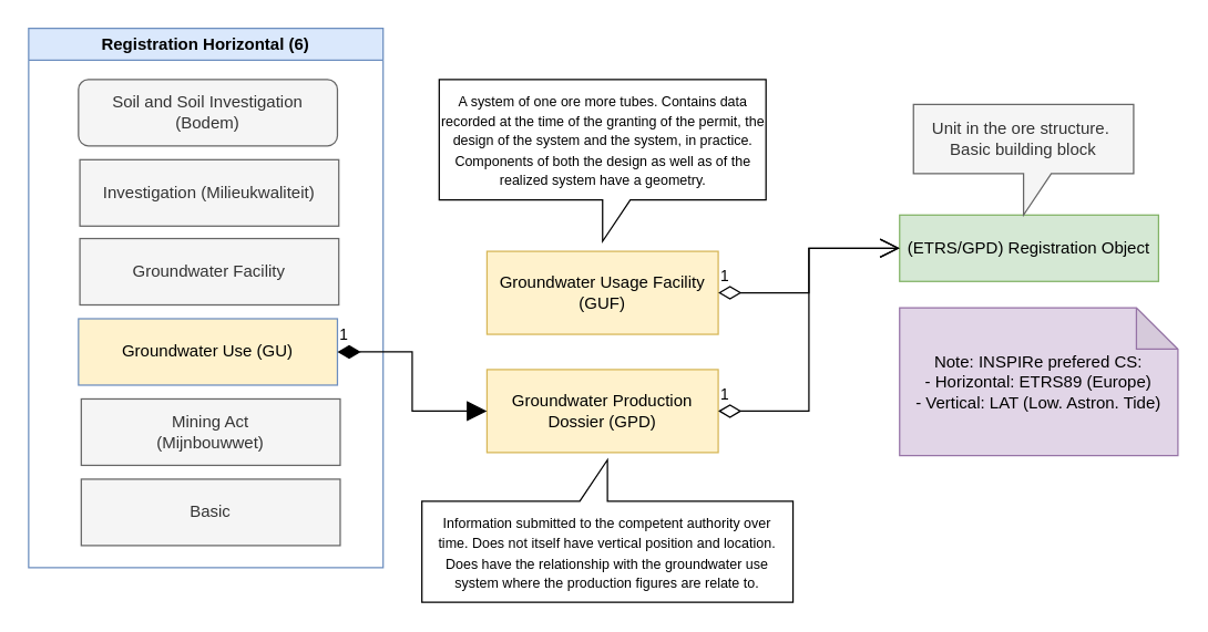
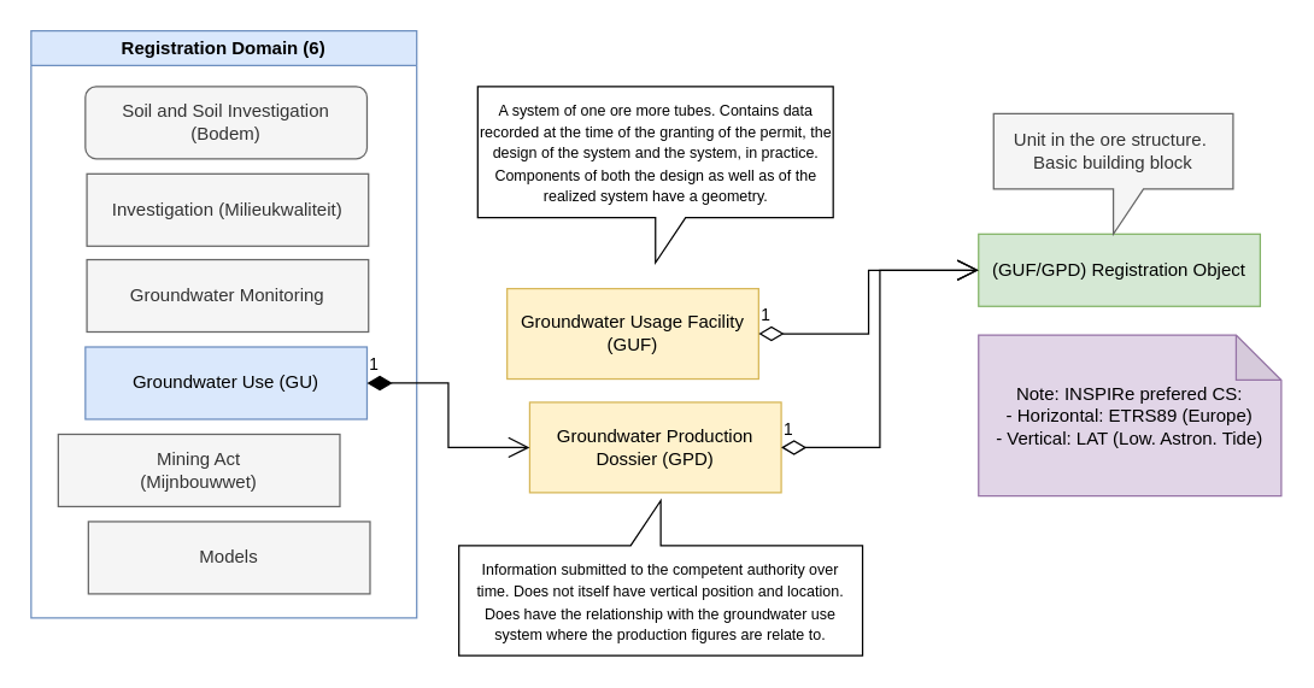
- <mxCell id="8" value="Registration Horizontal (6)" style="swimlane;whiteSpace=wrap;html=1;fillColor=#dae8fc;strokeColor=#6c8ebf;" parent="1" vertex="1"><mxGeometry x="20" y="20" width="256" height="390" as="geometry"><mxRectangle x="68" y="80" width="162" height="26" as="alternateBounds" /></mxGeometry></mxCell>
+ <mxCell id="8" value="Registration Domain (6)" style="swimlane;whiteSpace=wrap;html=1;fillColor=#dae8fc;strokeColor=#6c8ebf;" parent="1" vertex="1"><mxGeometry x="20" y="20" width="256" height="390" as="geometry"><mxRectangle x="68" y="80" width="162" height="26" as="alternateBounds" /></mxGeometry></mxCell>
- <mxCell id="9" value="&lt;div style=&quot;&quot;&gt;&lt;font style=&quot;font-size: 12px;&quot; face=&quot;sans-serif&quot;&gt;(ETRS/GPD) Registration Object&lt;/font&gt;&lt;/div&gt;" style="rounded=0;whiteSpace=wrap;html=1;fillColor=#d5e8d4;strokeColor=#82b366;align=center;" parent="1" vertex="1"><mxGeometry x="649" y="155" width="187" height="48" as="geometry" /></mxCell>
+ <mxCell id="9" value="&lt;div style=&quot;&quot;&gt;&lt;font style=&quot;font-size: 12px;&quot; face=&quot;sans-serif&quot;&gt;(GUF/GPD) Registration Object&lt;/font&gt;&lt;/div&gt;" style="rounded=0;whiteSpace=wrap;html=1;fillColor=#d5e8d4;strokeColor=#82b366;align=center;" parent="1" vertex="1"><mxGeometry x="649" y="155" width="187" height="48" as="geometry" /></mxCell>
- <mxCell id="4" value="&lt;div style=&quot;&quot;&gt;&lt;font style=&quot;font-size: 12px;&quot; face=&quot;sans-serif&quot;&gt;Groundwater Facility&lt;/font&gt;&lt;/div&gt;" style="rounded=0;whiteSpace=wrap;html=1;fillColor=#f5f5f5;strokeColor=#666666;align=center;fontColor=#333333;" parent="1" vertex="1"><mxGeometry x="57" y="172" width="187" height="48" as="geometry" /></mxCell>
+ <mxCell id="4" value="&lt;div style=&quot;&quot;&gt;&lt;font style=&quot;font-size: 12px;&quot; face=&quot;sans-serif&quot;&gt;Groundwater Monitoring&lt;/font&gt;&lt;/div&gt;" style="rounded=0;whiteSpace=wrap;html=1;fillColor=#f5f5f5;strokeColor=#666666;align=center;fontColor=#333333;" parent="1" vertex="1"><mxGeometry x="57" y="172" width="187" height="48" as="geometry" /></mxCell>
- <mxCell id="12" value="Groundwater Usage Facility (GUF)" style="rounded=0;whiteSpace=wrap;html=1;fillColor=#fff2cc;strokeColor=#d6b656;" vertex="1" parent="1"><mxGeometry x="351" y="181.25" width="167" height="60" as="geometry" /></mxCell>
+ <mxCell id="12" value="Groundwater Usage Facility (GUF)" style="rounded=0;whiteSpace=wrap;html=1;fillColor=#fff2cc;strokeColor=#d6b656;" vertex="1" parent="1"><mxGeometry x="336" y="191.25" width="167" height="60" as="geometry" /></mxCell>
- <mxCell id="5" value="&lt;div style=&quot;&quot;&gt;&lt;font style=&quot;font-size: 12px;&quot; face=&quot;sans-serif&quot;&gt;Groundwater Use (GU)&lt;/font&gt;&lt;/div&gt;" style="rounded=0;whiteSpace=wrap;html=1;fillColor=#fff2cc;strokeColor=#6c8ebf;align=center;" parent="1" vertex="1"><mxGeometry x="56" y="230" width="187" height="48" as="geometry" /></mxCell>
+ <mxCell id="5" value="&lt;div style=&quot;&quot;&gt;&lt;font style=&quot;font-size: 12px;&quot; face=&quot;sans-serif&quot;&gt;Groundwater Use (GU)&lt;/font&gt;&lt;/div&gt;" style="rounded=0;whiteSpace=wrap;html=1;fillColor=#dae8fc;strokeColor=#6c8ebf;align=center;" parent="1" vertex="1"><mxGeometry x="56" y="230" width="187" height="48" as="geometry" /></mxCell>
- <mxCell id="14" value="1" style="endArrow=block;html=1;endSize=12;startArrow=diamondThin;startSize=14;startFill=1;edgeStyle=orthogonalEdgeStyle;align=left;verticalAlign=bottom;rounded=0;exitX=1;exitY=0.5;exitDx=0;exitDy=0;entryX=0;entryY=0.5;entryDx=0;entryDy=0;" edge="1" parent="1" source="5" target="13"><mxGeometry x="-1" y="3" relative="1" as="geometry"><mxPoint x="253" y="264" as="sourcePoint" /><mxPoint x="357" y="155" as="targetPoint" /></mxGeometry></mxCell>
+ <mxCell id="14" value="1" style="endArrow=open;html=1;endSize=12;startArrow=diamondThin;startSize=14;startFill=1;edgeStyle=orthogonalEdgeStyle;align=left;verticalAlign=bottom;rounded=0;exitX=1;exitY=0.5;exitDx=0;exitDy=0;entryX=0;entryY=0.5;entryDx=0;entryDy=0;" edge="1" parent="1" source="5" target="13"><mxGeometry x="-1" y="3" relative="1" as="geometry"><mxPoint x="253" y="264" as="sourcePoint" /><mxPoint x="357" y="155" as="targetPoint" /></mxGeometry></mxCell>
- <mxCell id="6" value="&lt;div style=&quot;&quot;&gt;&lt;font style=&quot;font-size: 12px;&quot; face=&quot;sans-serif&quot;&gt;Mining Act&lt;/font&gt;&lt;/div&gt;&lt;div style=&quot;&quot;&gt;&lt;font style=&quot;font-size: 12px;&quot; face=&quot;sans-serif&quot;&gt;(Mijnbouwwet)&lt;/font&gt;&lt;/div&gt;" style="rounded=0;whiteSpace=wrap;html=1;fillColor=#f5f5f5;strokeColor=#666666;align=center;fontColor=#333333;" parent="1" vertex="1"><mxGeometry x="58" y="288" width="187" height="48" as="geometry" /></mxCell>
+ <mxCell id="6" value="&lt;div style=&quot;&quot;&gt;&lt;font style=&quot;font-size: 12px;&quot; face=&quot;sans-serif&quot;&gt;Mining Act&lt;/font&gt;&lt;/div&gt;&lt;div style=&quot;&quot;&gt;&lt;font style=&quot;font-size: 12px;&quot; face=&quot;sans-serif&quot;&gt;(Mijnbouwwet)&lt;/font&gt;&lt;/div&gt;" style="rounded=0;whiteSpace=wrap;html=1;fillColor=#f5f5f5;strokeColor=#666666;align=center;fontColor=#333333;" parent="1" vertex="1"><mxGeometry x="38" y="288" width="187" height="48" as="geometry" /></mxCell>
- <mxCell id="7" value="&lt;div style=&quot;&quot;&gt;&lt;font style=&quot;font-size: 12px;&quot; face=&quot;sans-serif&quot;&gt;Basic&lt;/font&gt;&lt;/div&gt;" style="rounded=0;whiteSpace=wrap;html=1;fillColor=#f5f5f5;strokeColor=#666666;align=center;fontColor=#333333;" parent="1" vertex="1"><mxGeometry x="58" y="346" width="187" height="48" as="geometry" /></mxCell>
+ <mxCell id="7" value="&lt;div style=&quot;&quot;&gt;&lt;font style=&quot;font-size: 12px;&quot; face=&quot;sans-serif&quot;&gt;Models&lt;/font&gt;&lt;/div&gt;" style="rounded=0;whiteSpace=wrap;html=1;fillColor=#f5f5f5;strokeColor=#666666;align=center;fontColor=#333333;" parent="1" vertex="1"><mxGeometry x="58" y="346" width="187" height="48" as="geometry" /></mxCell>
